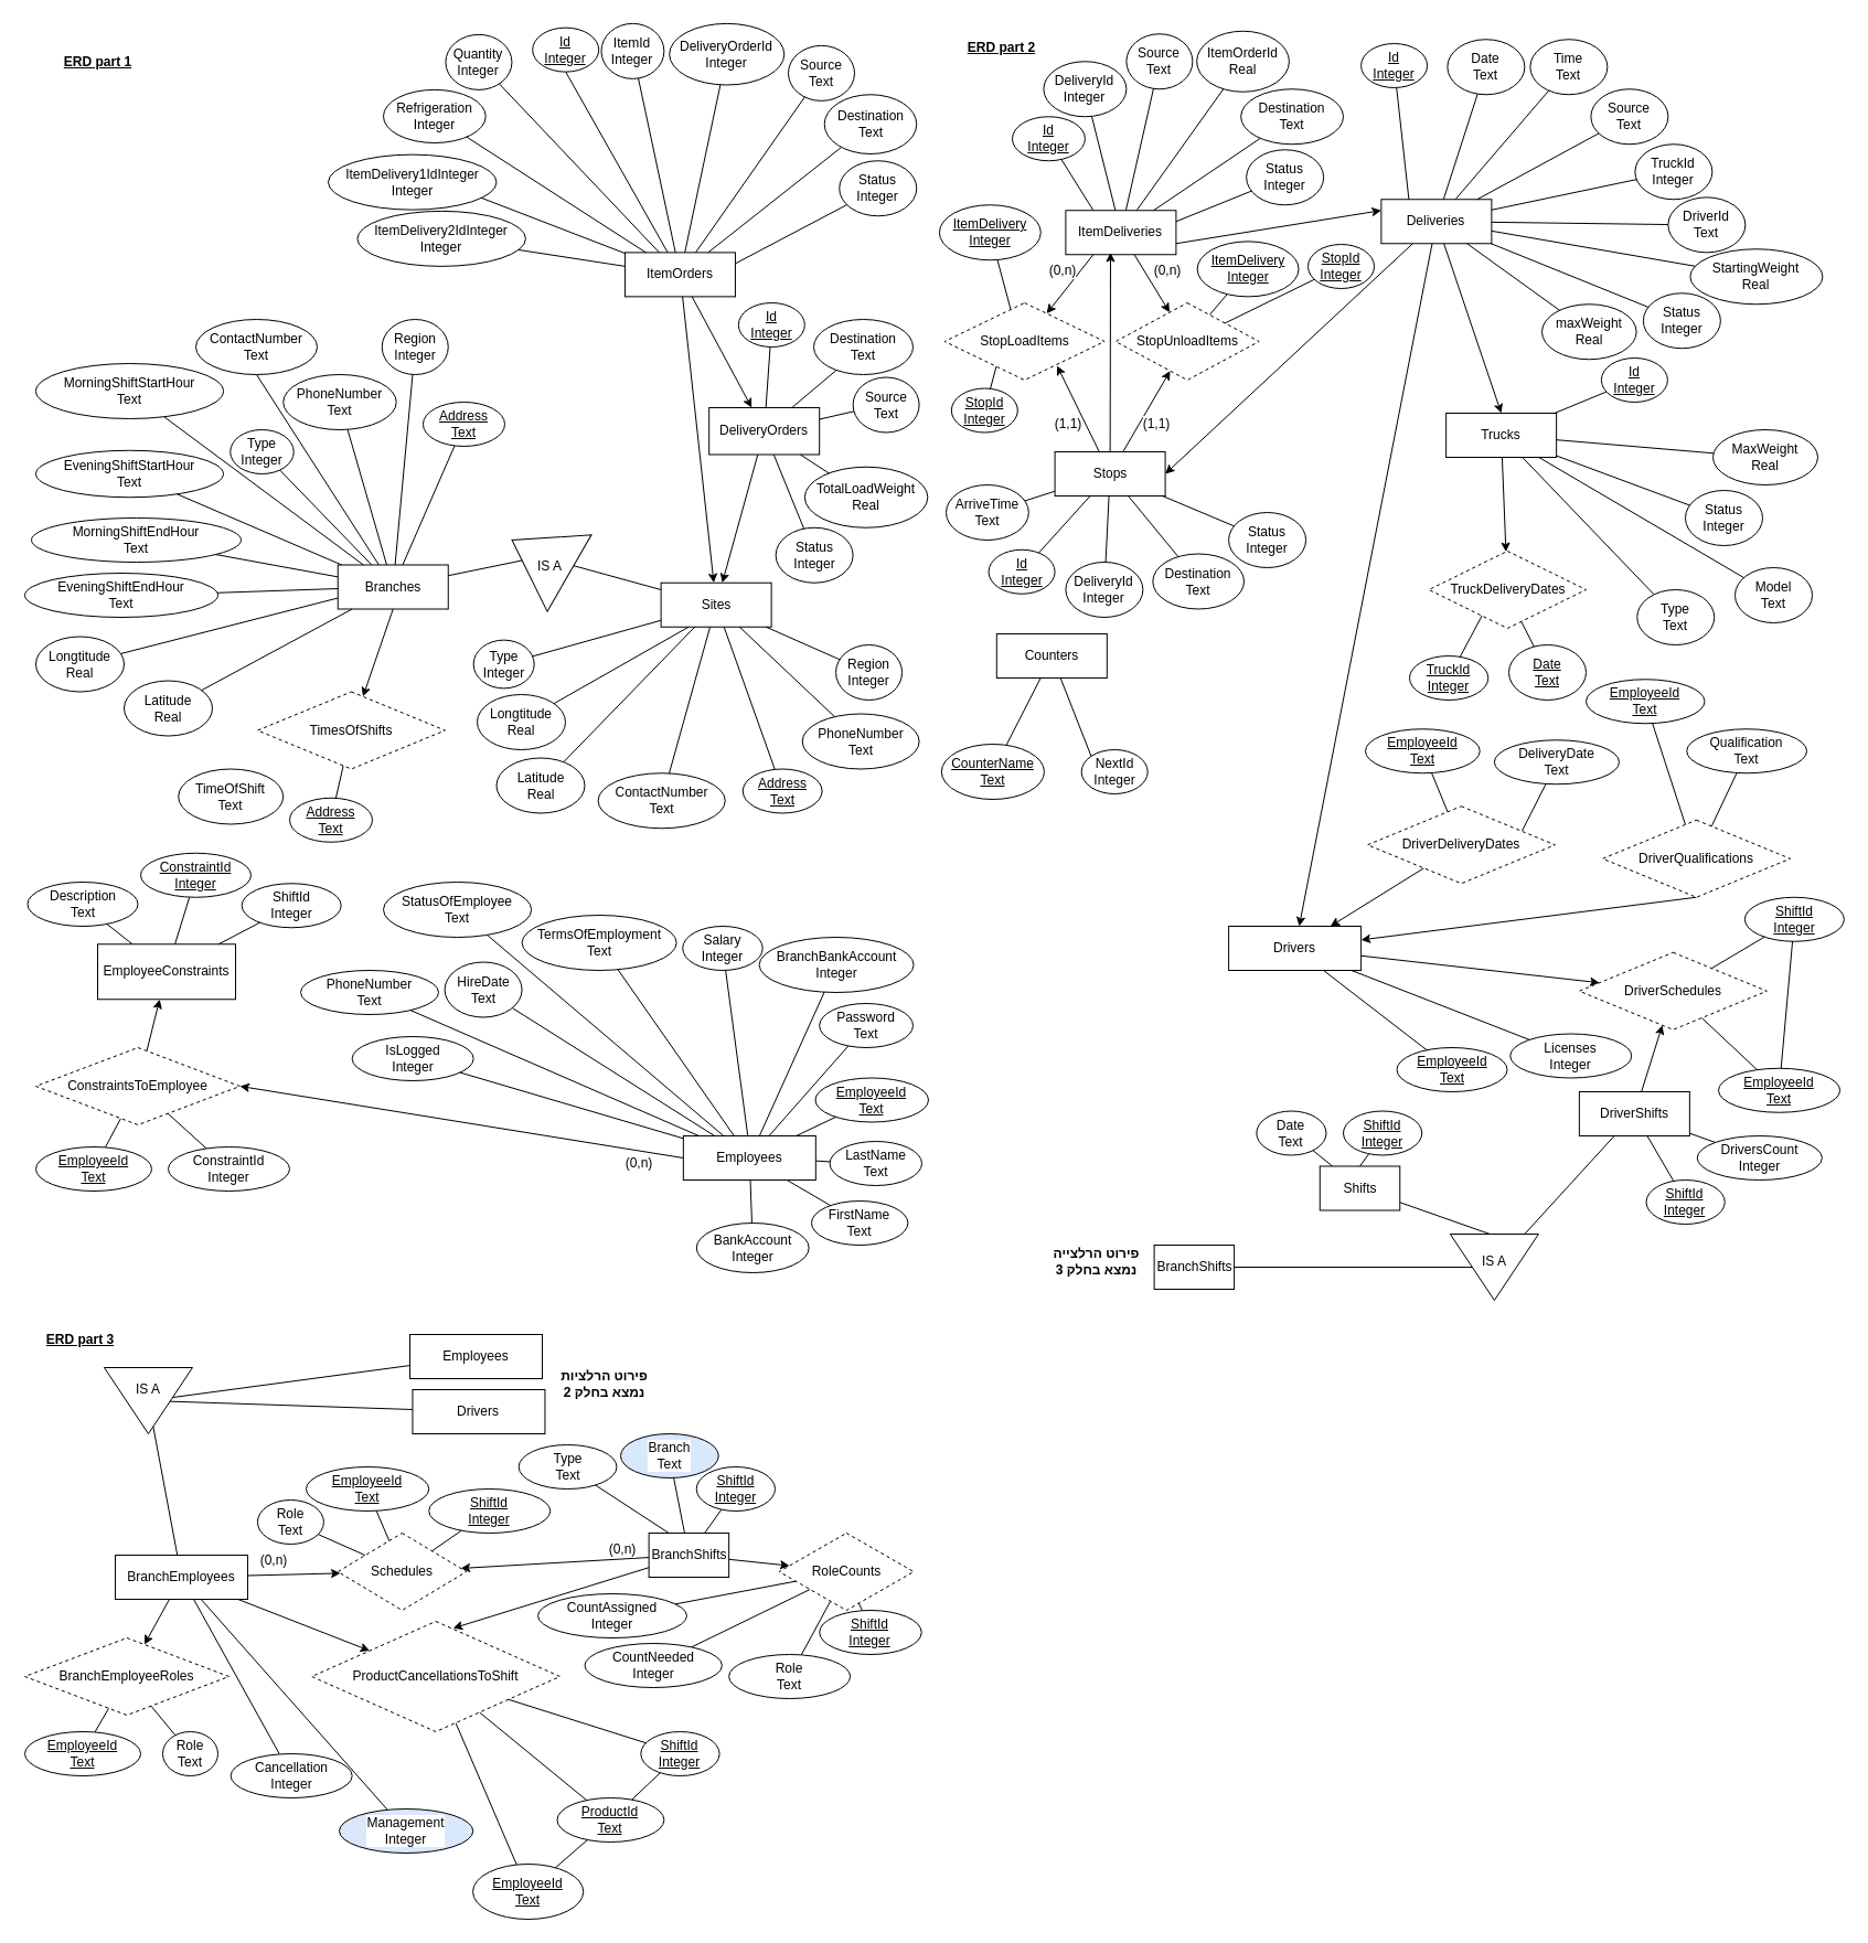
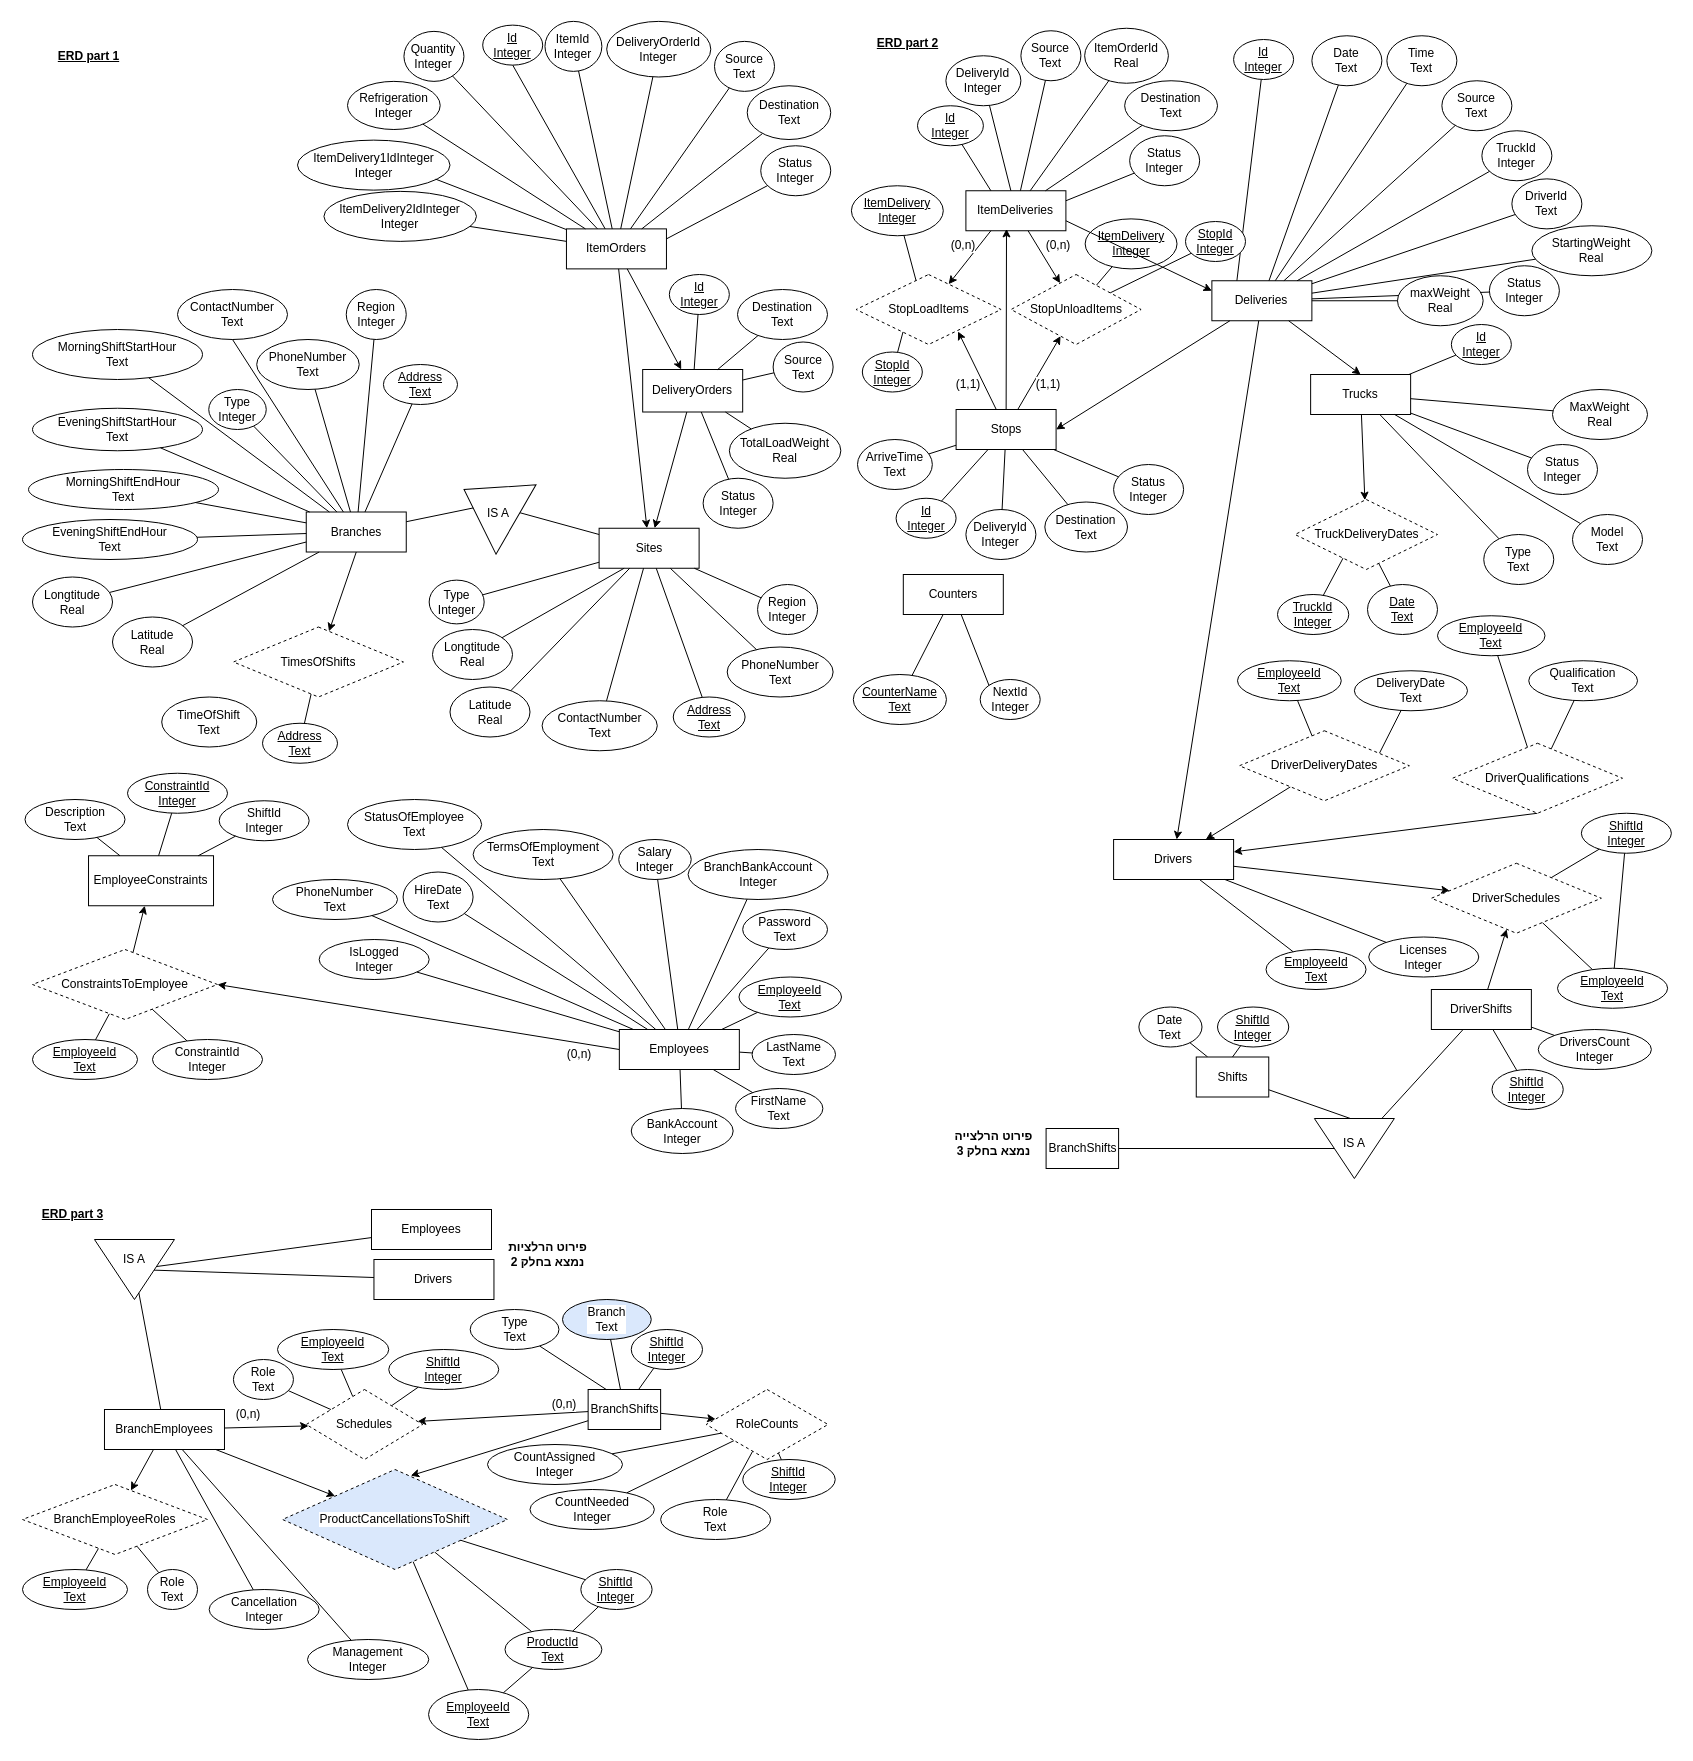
- <mxCell id="111" value="Deliveries" style="whiteSpace=wrap;html=1;align=center;labelBackgroundColor=#FFFFFF;" parent="1" vertex="1"><mxGeometry x="1251.38" y="180.25" width="100" height="40" as="geometry" /></mxCell>
+ <mxCell id="111" value="Deliveries" style="whiteSpace=wrap;html=1;align=center;labelBackgroundColor=#FFFFFF;" parent="1" vertex="1"><mxGeometry x="1211.38" y="280.25" width="100" height="40" as="geometry" /></mxCell>
- <mxCell id="288" value="ProductCancellationsToShift" style="rhombus;whiteSpace=wrap;html=1;dashed=1;labelBackgroundColor=#FFFFFF;" parent="1" vertex="1"><mxGeometry x="282" y="1469" width="225" height="100" as="geometry" /></mxCell>
+ <mxCell id="288" value="ProductCancellationsToShift" style="rhombus;whiteSpace=wrap;html=1;dashed=1;labelBackgroundColor=#FFFFFF;fillColor=#dae8fc;" parent="1" vertex="1"><mxGeometry x="282" y="1469" width="225" height="100" as="geometry" /></mxCell>
- <mxCell id="46" value="Management&lt;br&gt;Integer" style="ellipse;whiteSpace=wrap;html=1;align=center;labelBackgroundColor=#FFFFFF;fillColor=#dae8fc;" parent="1" vertex="1"><mxGeometry x="307" y="1639" width="121.25" height="40" as="geometry" /></mxCell>
+ <mxCell id="46" value="Management&lt;br&gt;Integer" style="ellipse;whiteSpace=wrap;html=1;align=center;labelBackgroundColor=#FFFFFF;" parent="1" vertex="1"><mxGeometry x="307" y="1639" width="121.25" height="40" as="geometry" /></mxCell>
